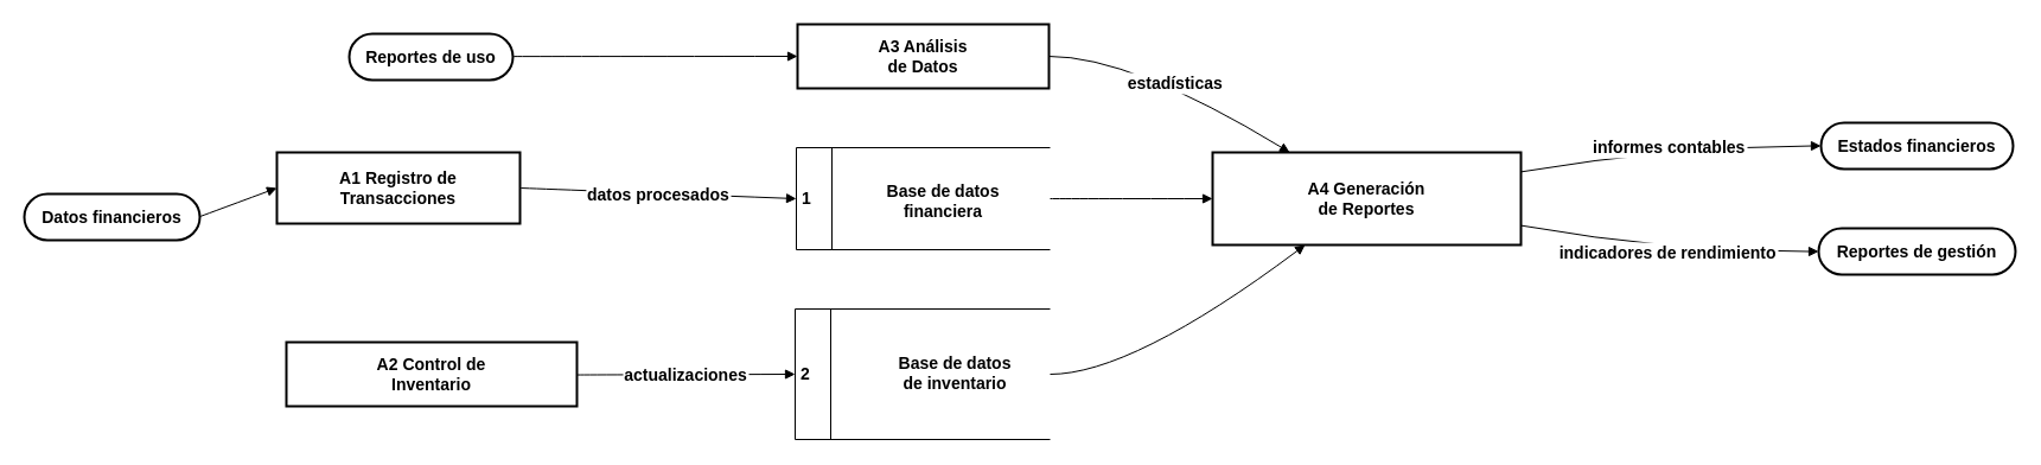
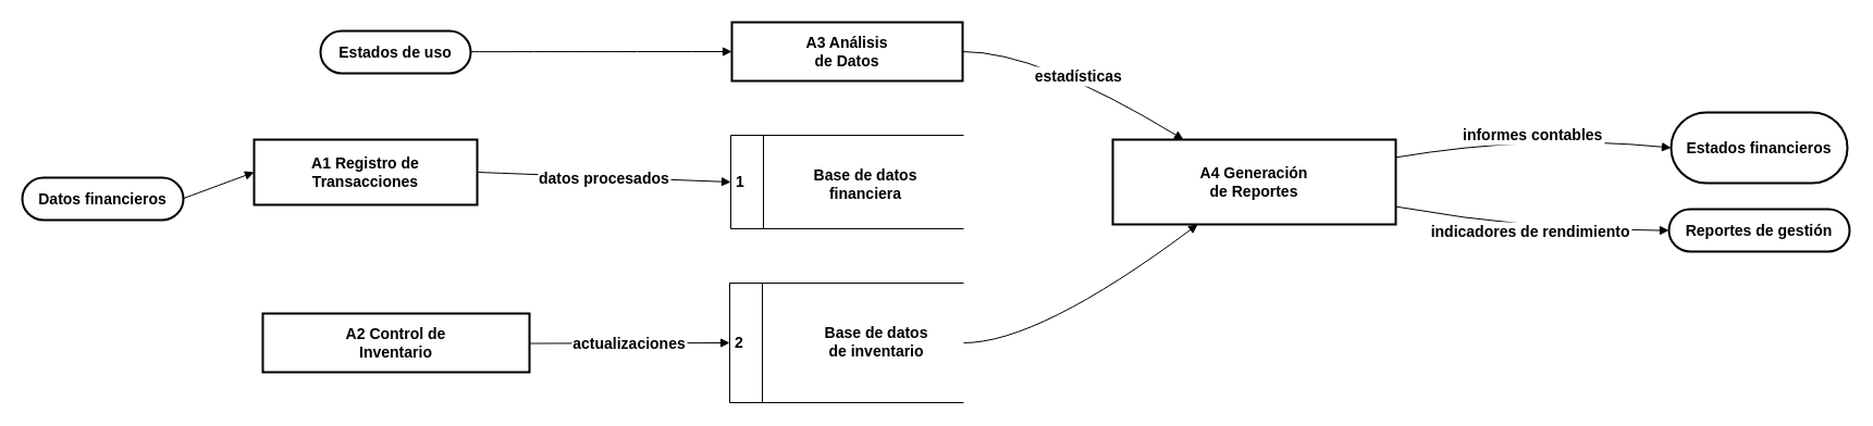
- <mxCell id="5" value="Reportes de uso" style="rounded=1;whiteSpace=wrap;arcSize=50;strokeWidth=2;fontSize=14;fontStyle=1" parent="1" vertex="1"><mxGeometry x="294" y="28" width="138" height="39" as="geometry" /></mxCell>
+ <mxCell id="5" value="Estados de uso" style="rounded=1;whiteSpace=wrap;arcSize=50;strokeWidth=2;fontSize=14;fontStyle=1" parent="1" vertex="1"><mxGeometry x="294" y="28" width="138" height="39" as="geometry" /></mxCell>
- <mxCell id="10" value="Estados financieros" style="rounded=1;whiteSpace=wrap;arcSize=50;strokeWidth=2;fontSize=14;fontStyle=1" parent="1" vertex="1"><mxGeometry x="1535" y="103" width="162" height="39" as="geometry" /></mxCell>
+ <mxCell id="10" value="Estados financieros" style="rounded=1;whiteSpace=wrap;arcSize=50;strokeWidth=2;fontSize=14;fontStyle=1" parent="1" vertex="1"><mxGeometry x="1535" y="103" width="162" height="65" as="geometry" /></mxCell>
- <mxCell id="17" value="" style="curved=1;startArrow=none;endArrow=block;exitX=1;exitY=0.5;entryX=0;entryY=0.5;rounded=0;" parent="1" source="7" target="9" edge="1"><mxGeometry relative="1" as="geometry"><Array as="points" /></mxGeometry></mxCell>
